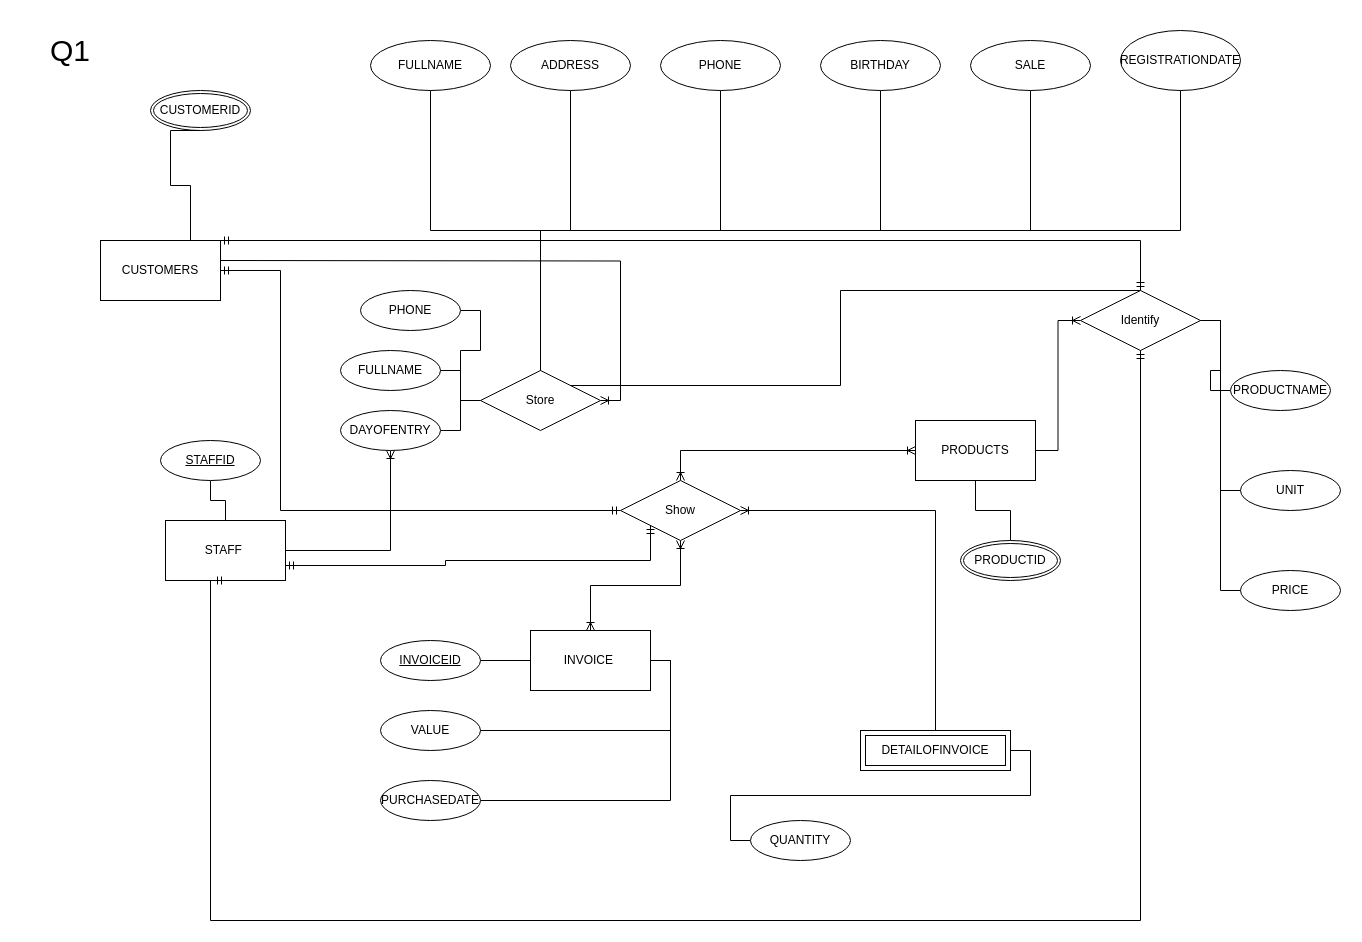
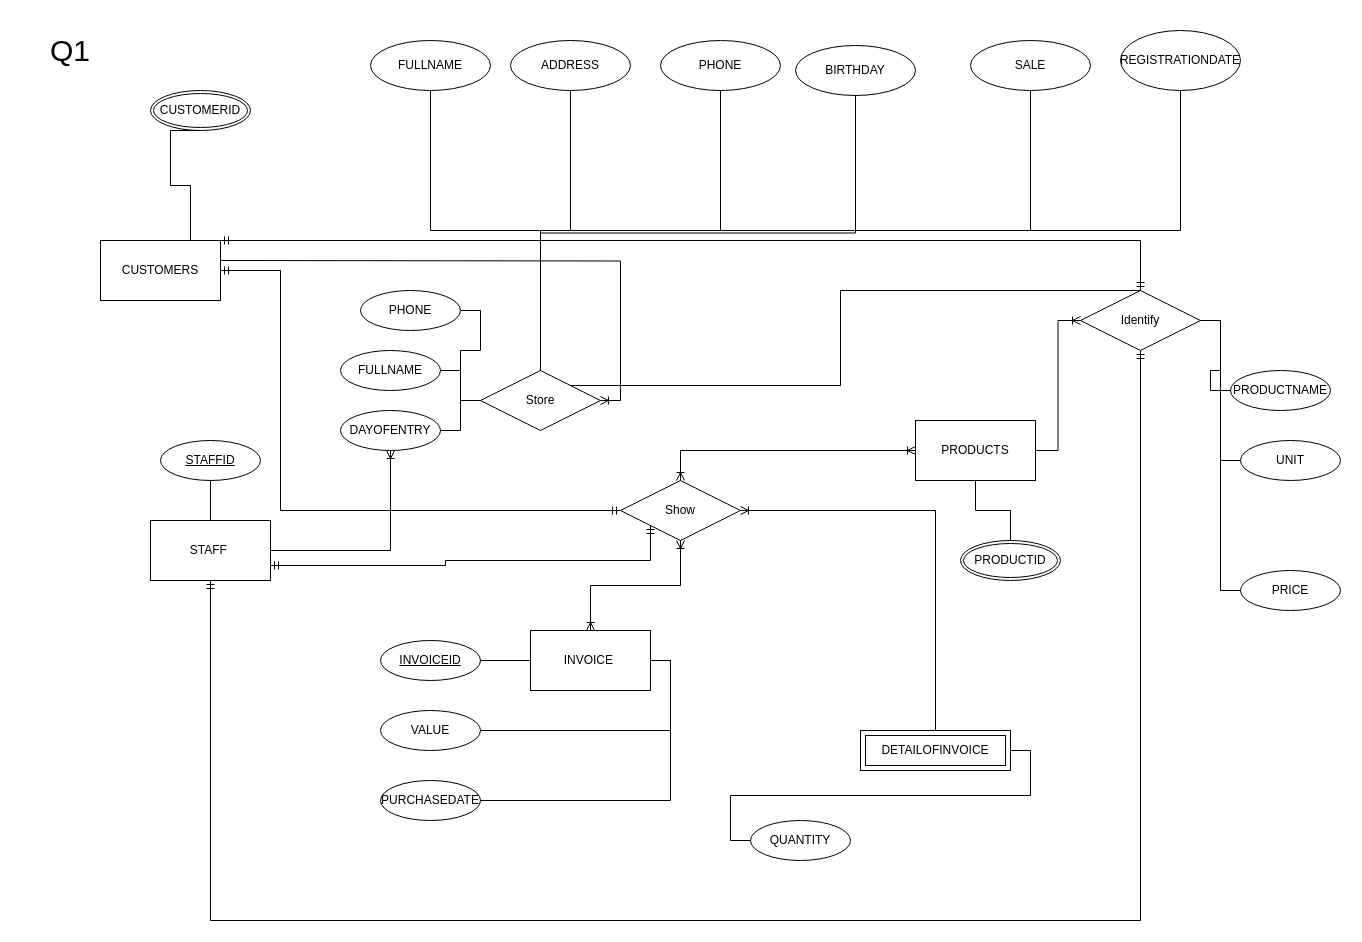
- <mxCell id="17" value="BIRTHDAY" style="ellipse;whiteSpace=wrap;html=1;" vertex="1" parent="1"><mxGeometry x="820" y="40" width="120" height="50" as="geometry" /></mxCell>
+ <mxCell id="17" value="BIRTHDAY" style="ellipse;whiteSpace=wrap;html=1;" vertex="1" parent="1"><mxGeometry x="795" y="45" width="120" height="50" as="geometry" /></mxCell>
- <mxCell id="39" value="UNIT" style="ellipse;whiteSpace=wrap;html=1;align=center;" vertex="1" parent="1"><mxGeometry x="1240" y="470" width="100" height="40" as="geometry" /></mxCell>
+ <mxCell id="39" value="UNIT" style="ellipse;whiteSpace=wrap;html=1;align=center;" vertex="1" parent="1"><mxGeometry x="1240" y="440" width="100" height="40" as="geometry" /></mxCell>
- <mxCell id="11" value="STAFF&amp;nbsp;" style="rounded=0;whiteSpace=wrap;html=1;" vertex="1" parent="1"><mxGeometry x="165" y="520" width="120" height="60" as="geometry" /></mxCell>
+ <mxCell id="11" value="STAFF&amp;nbsp;" style="rounded=0;whiteSpace=wrap;html=1;" vertex="1" parent="1"><mxGeometry x="150" y="520" width="120" height="60" as="geometry" /></mxCell>
